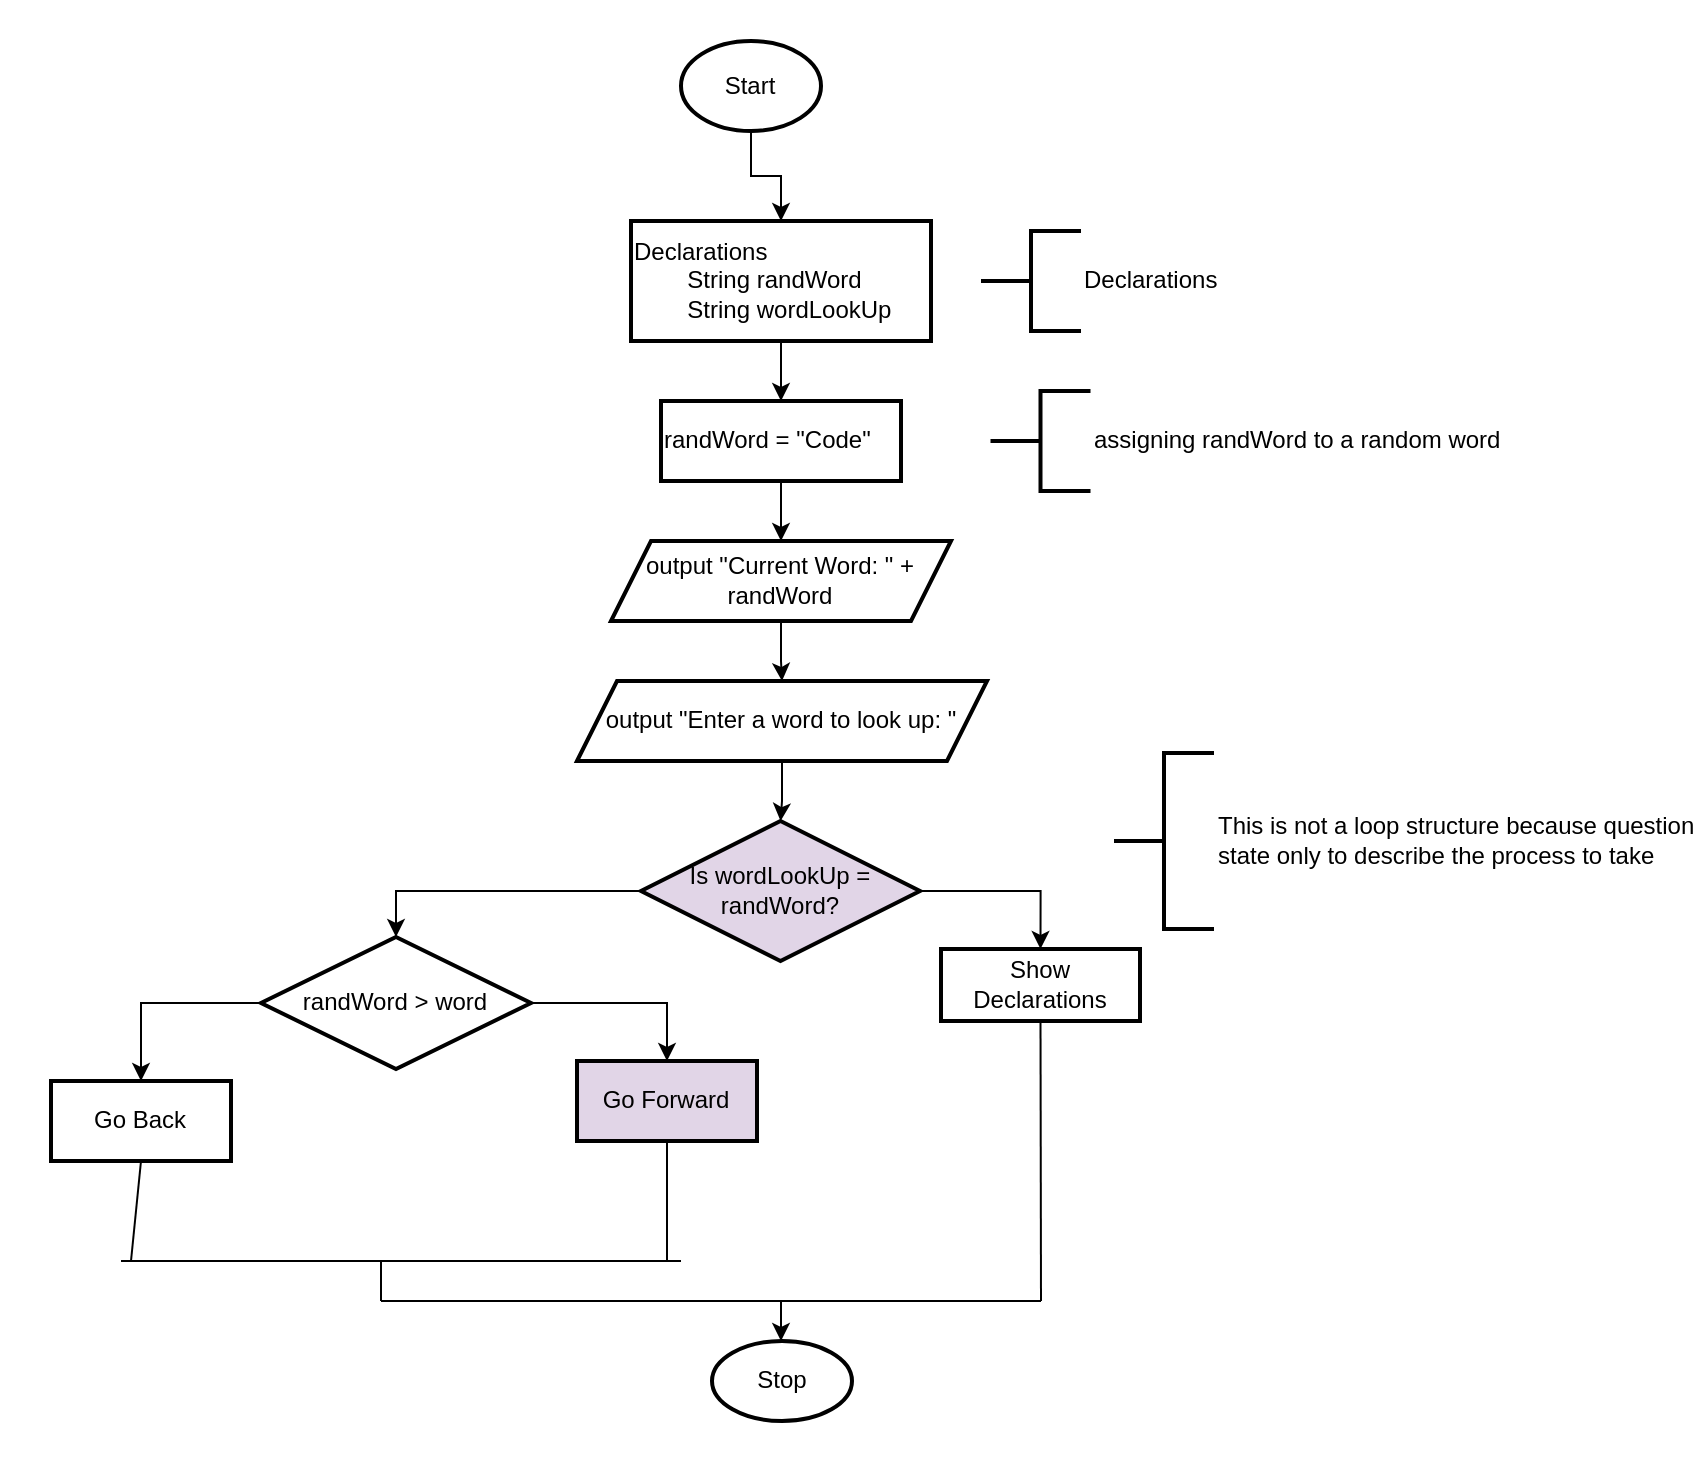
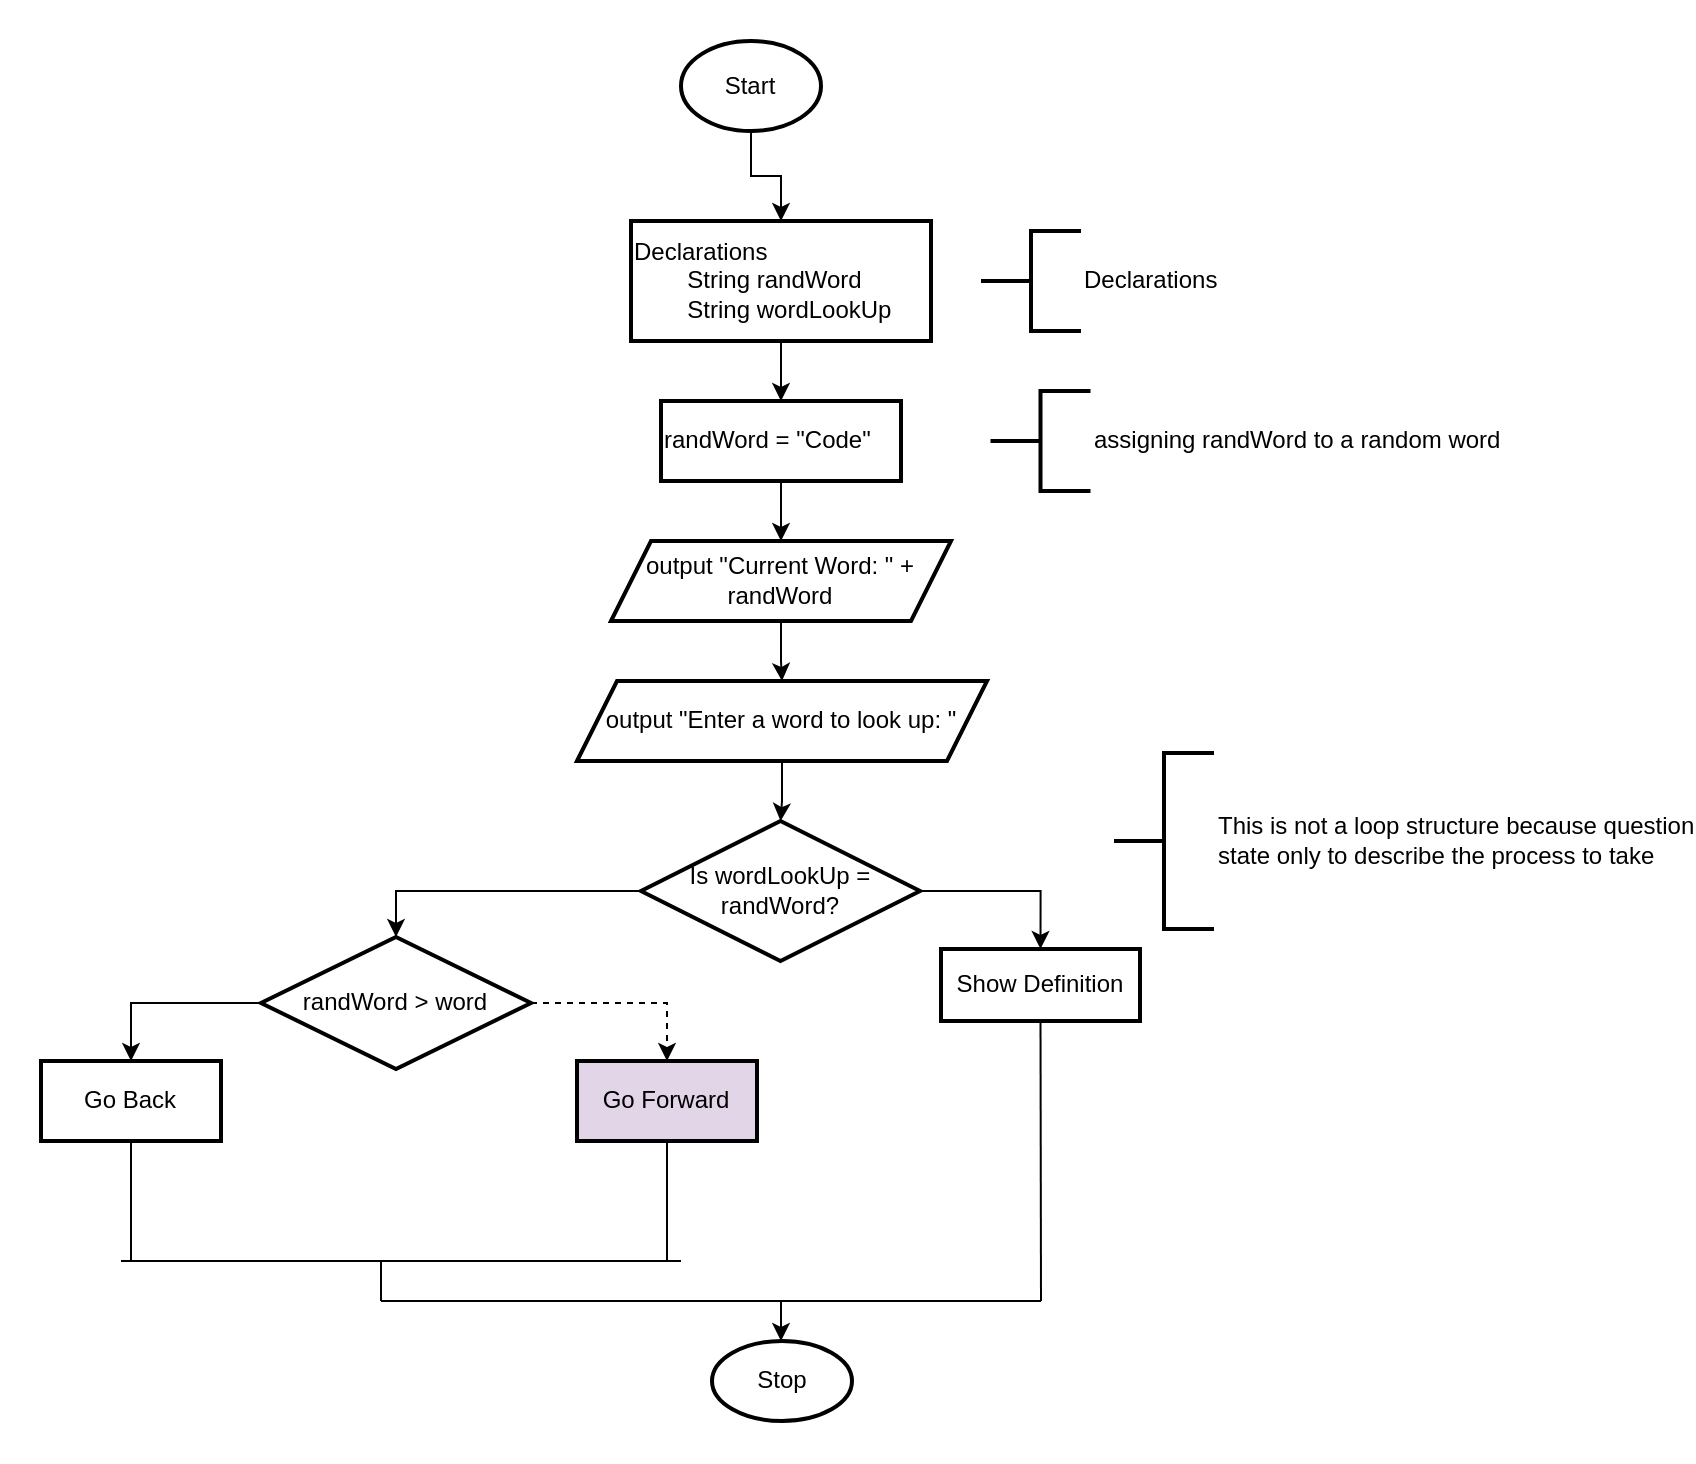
- <mxCell id="14" value="Is wordLookUp = randWord?" style="rhombus;whiteSpace=wrap;html=1;strokeWidth=2;fillColor=#e1d5e7;" vertex="1" parent="1"><mxGeometry x="320" y="410" width="139.5" height="70" as="geometry" /></mxCell>
+ <mxCell id="14" value="Is wordLookUp = randWord?" style="rhombus;whiteSpace=wrap;html=1;strokeWidth=2;" vertex="1" parent="1"><mxGeometry x="320" y="410" width="139.5" height="70" as="geometry" /></mxCell>
- <mxCell id="15" value="Show Declarations" style="whiteSpace=wrap;html=1;strokeWidth=2;" vertex="1" parent="1"><mxGeometry x="470" y="474" width="99.5" height="36" as="geometry" /></mxCell>
+ <mxCell id="15" value="Show Definition" style="whiteSpace=wrap;html=1;strokeWidth=2;" vertex="1" parent="1"><mxGeometry x="470" y="474" width="99.5" height="36" as="geometry" /></mxCell>
- <mxCell id="17" style="edgeStyle=orthogonalEdgeStyle;rounded=0;orthogonalLoop=1;jettySize=auto;html=1;exitX=1;exitY=0.5;exitDx=0;exitDy=0;entryX=0.5;entryY=0;entryDx=0;entryDy=0;" edge="1" parent="1" source="18" target="20"><mxGeometry relative="1" as="geometry" /></mxCell>
+ <mxCell id="17" style="edgeStyle=orthogonalEdgeStyle;rounded=0;orthogonalLoop=1;jettySize=auto;html=1;exitX=1;exitY=0.5;exitDx=0;exitDy=0;entryX=0.5;entryY=0;entryDx=0;entryDy=0;dashed=1;" edge="1" parent="1" source="18" target="20"><mxGeometry relative="1" as="geometry" /></mxCell>
- <mxCell id="19" value="Go Back" style="whiteSpace=wrap;html=1;strokeWidth=2;" vertex="1" parent="1"><mxGeometry x="25" y="540" width="90" height="40" as="geometry" /></mxCell>
+ <mxCell id="19" value="Go Back" style="whiteSpace=wrap;html=1;strokeWidth=2;" vertex="1" parent="1"><mxGeometry x="20" y="530" width="90" height="40" as="geometry" /></mxCell>
